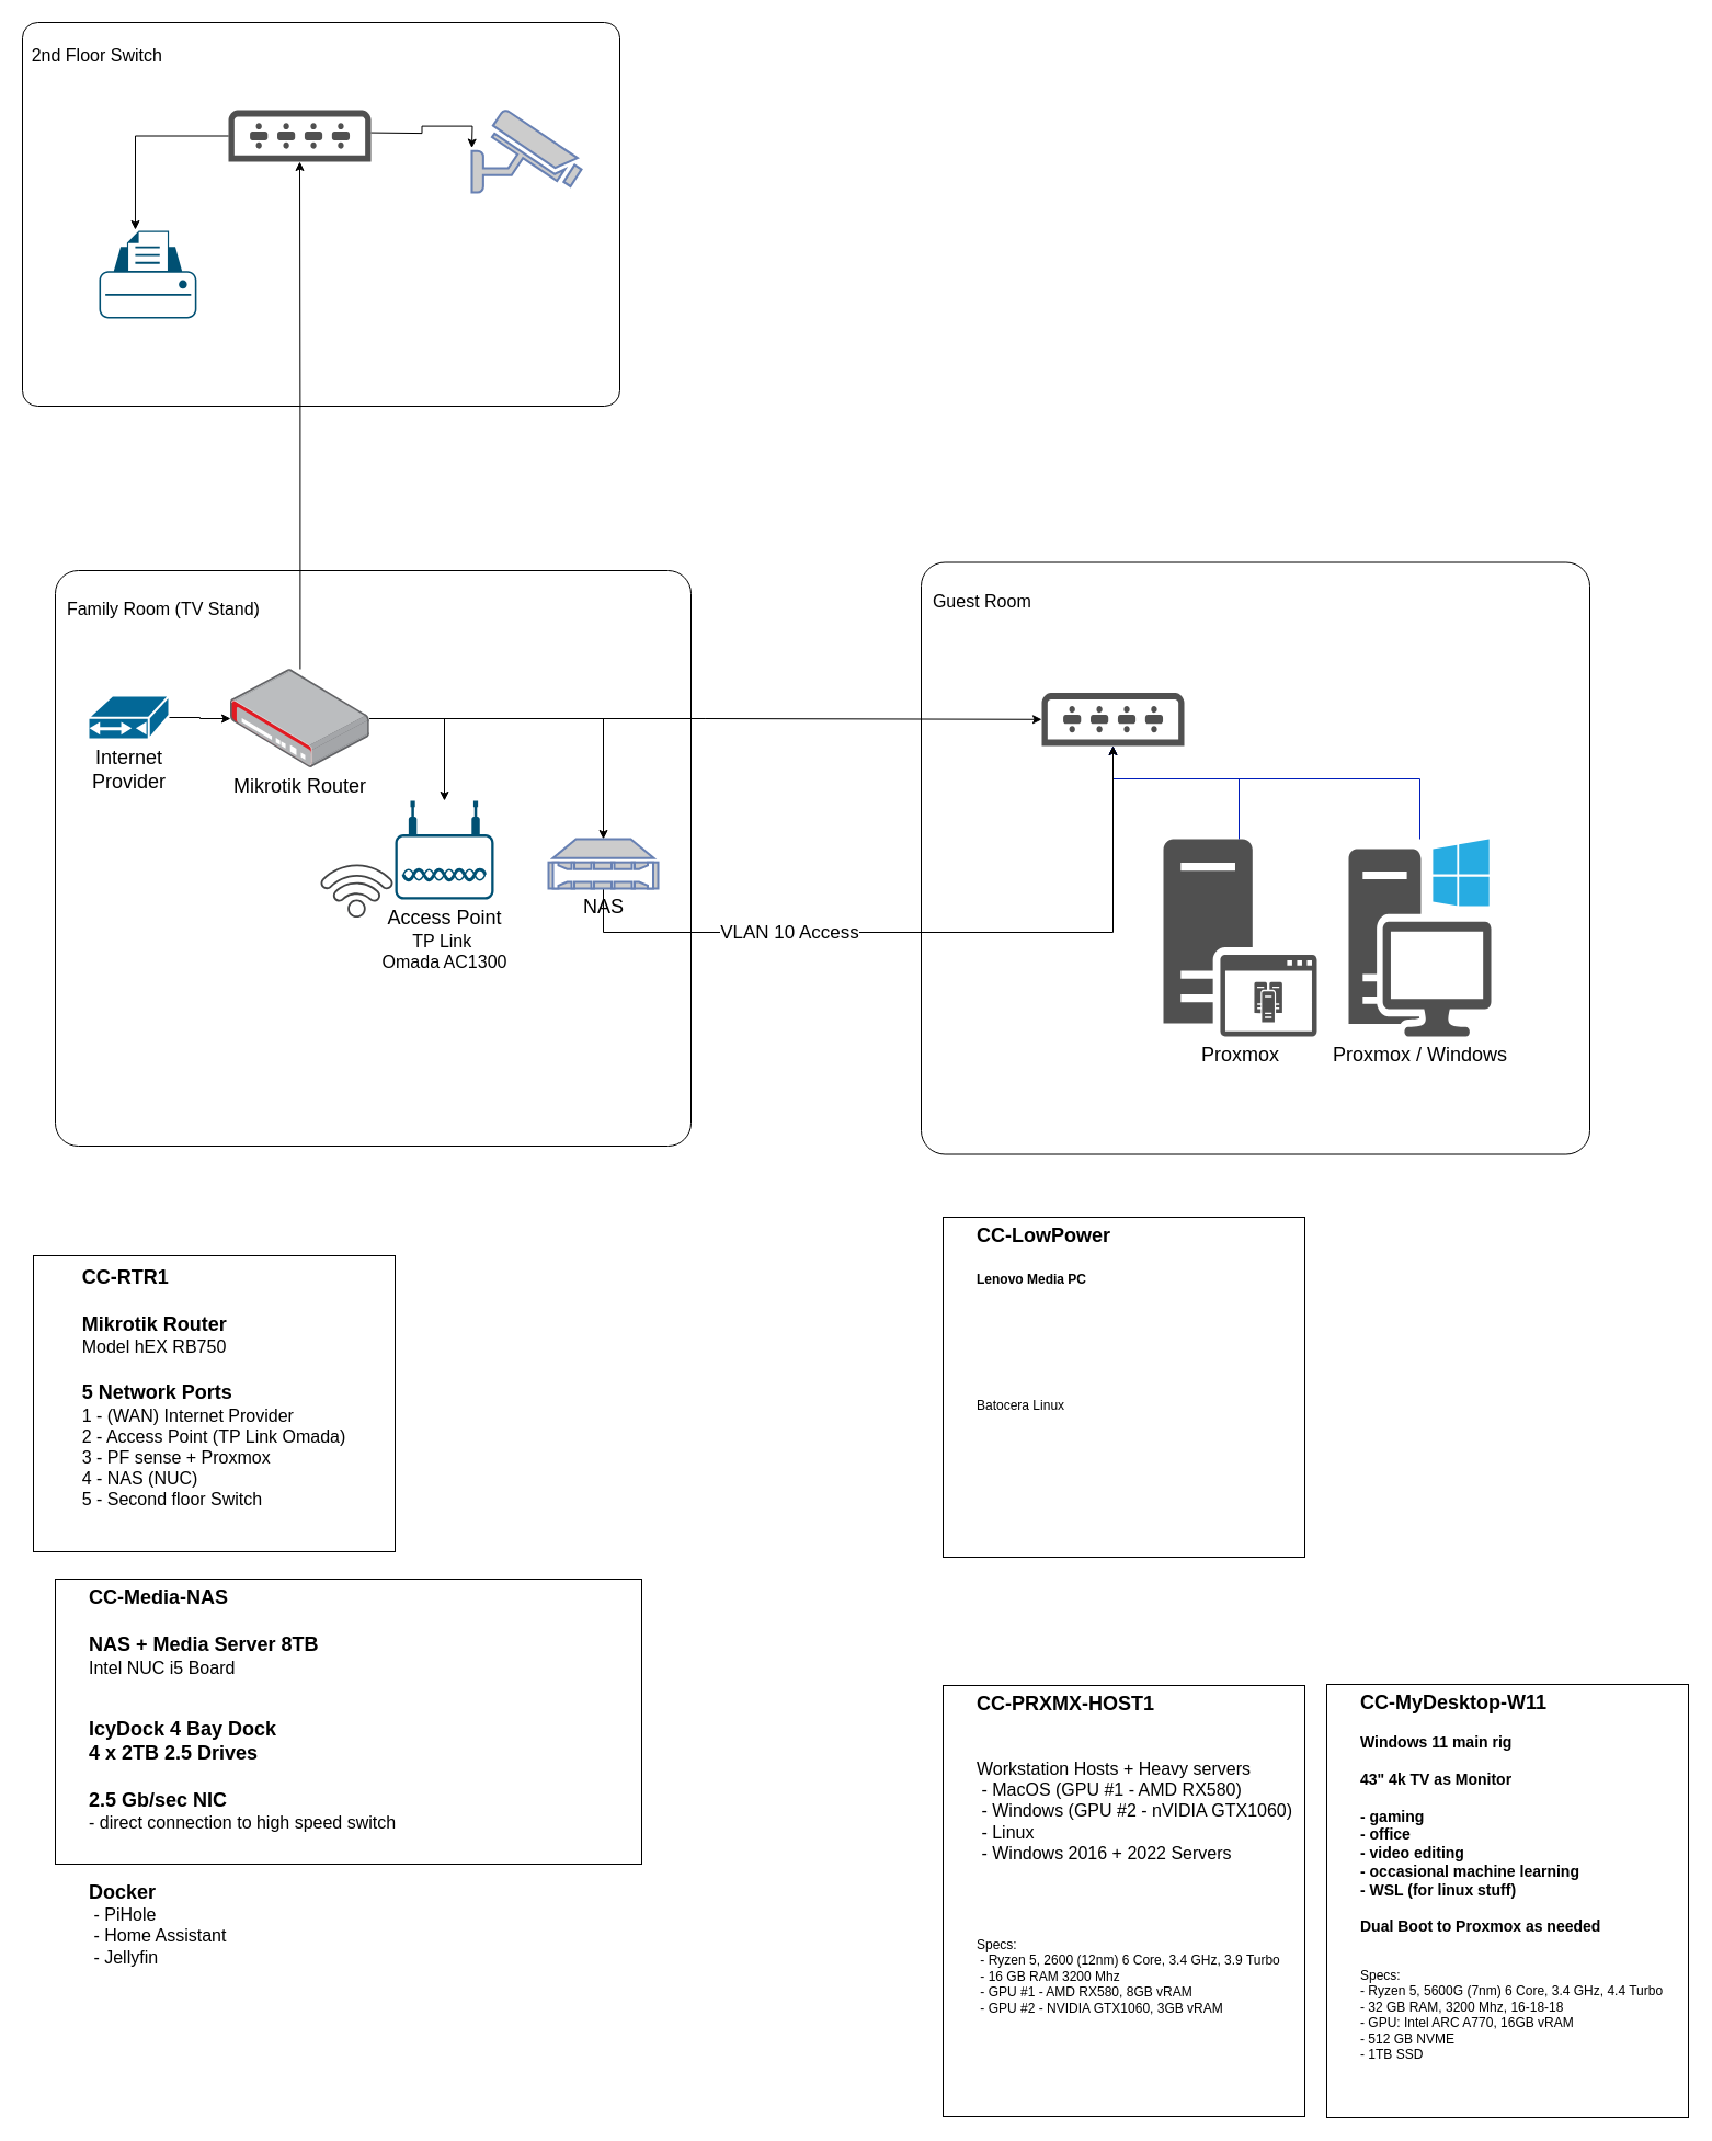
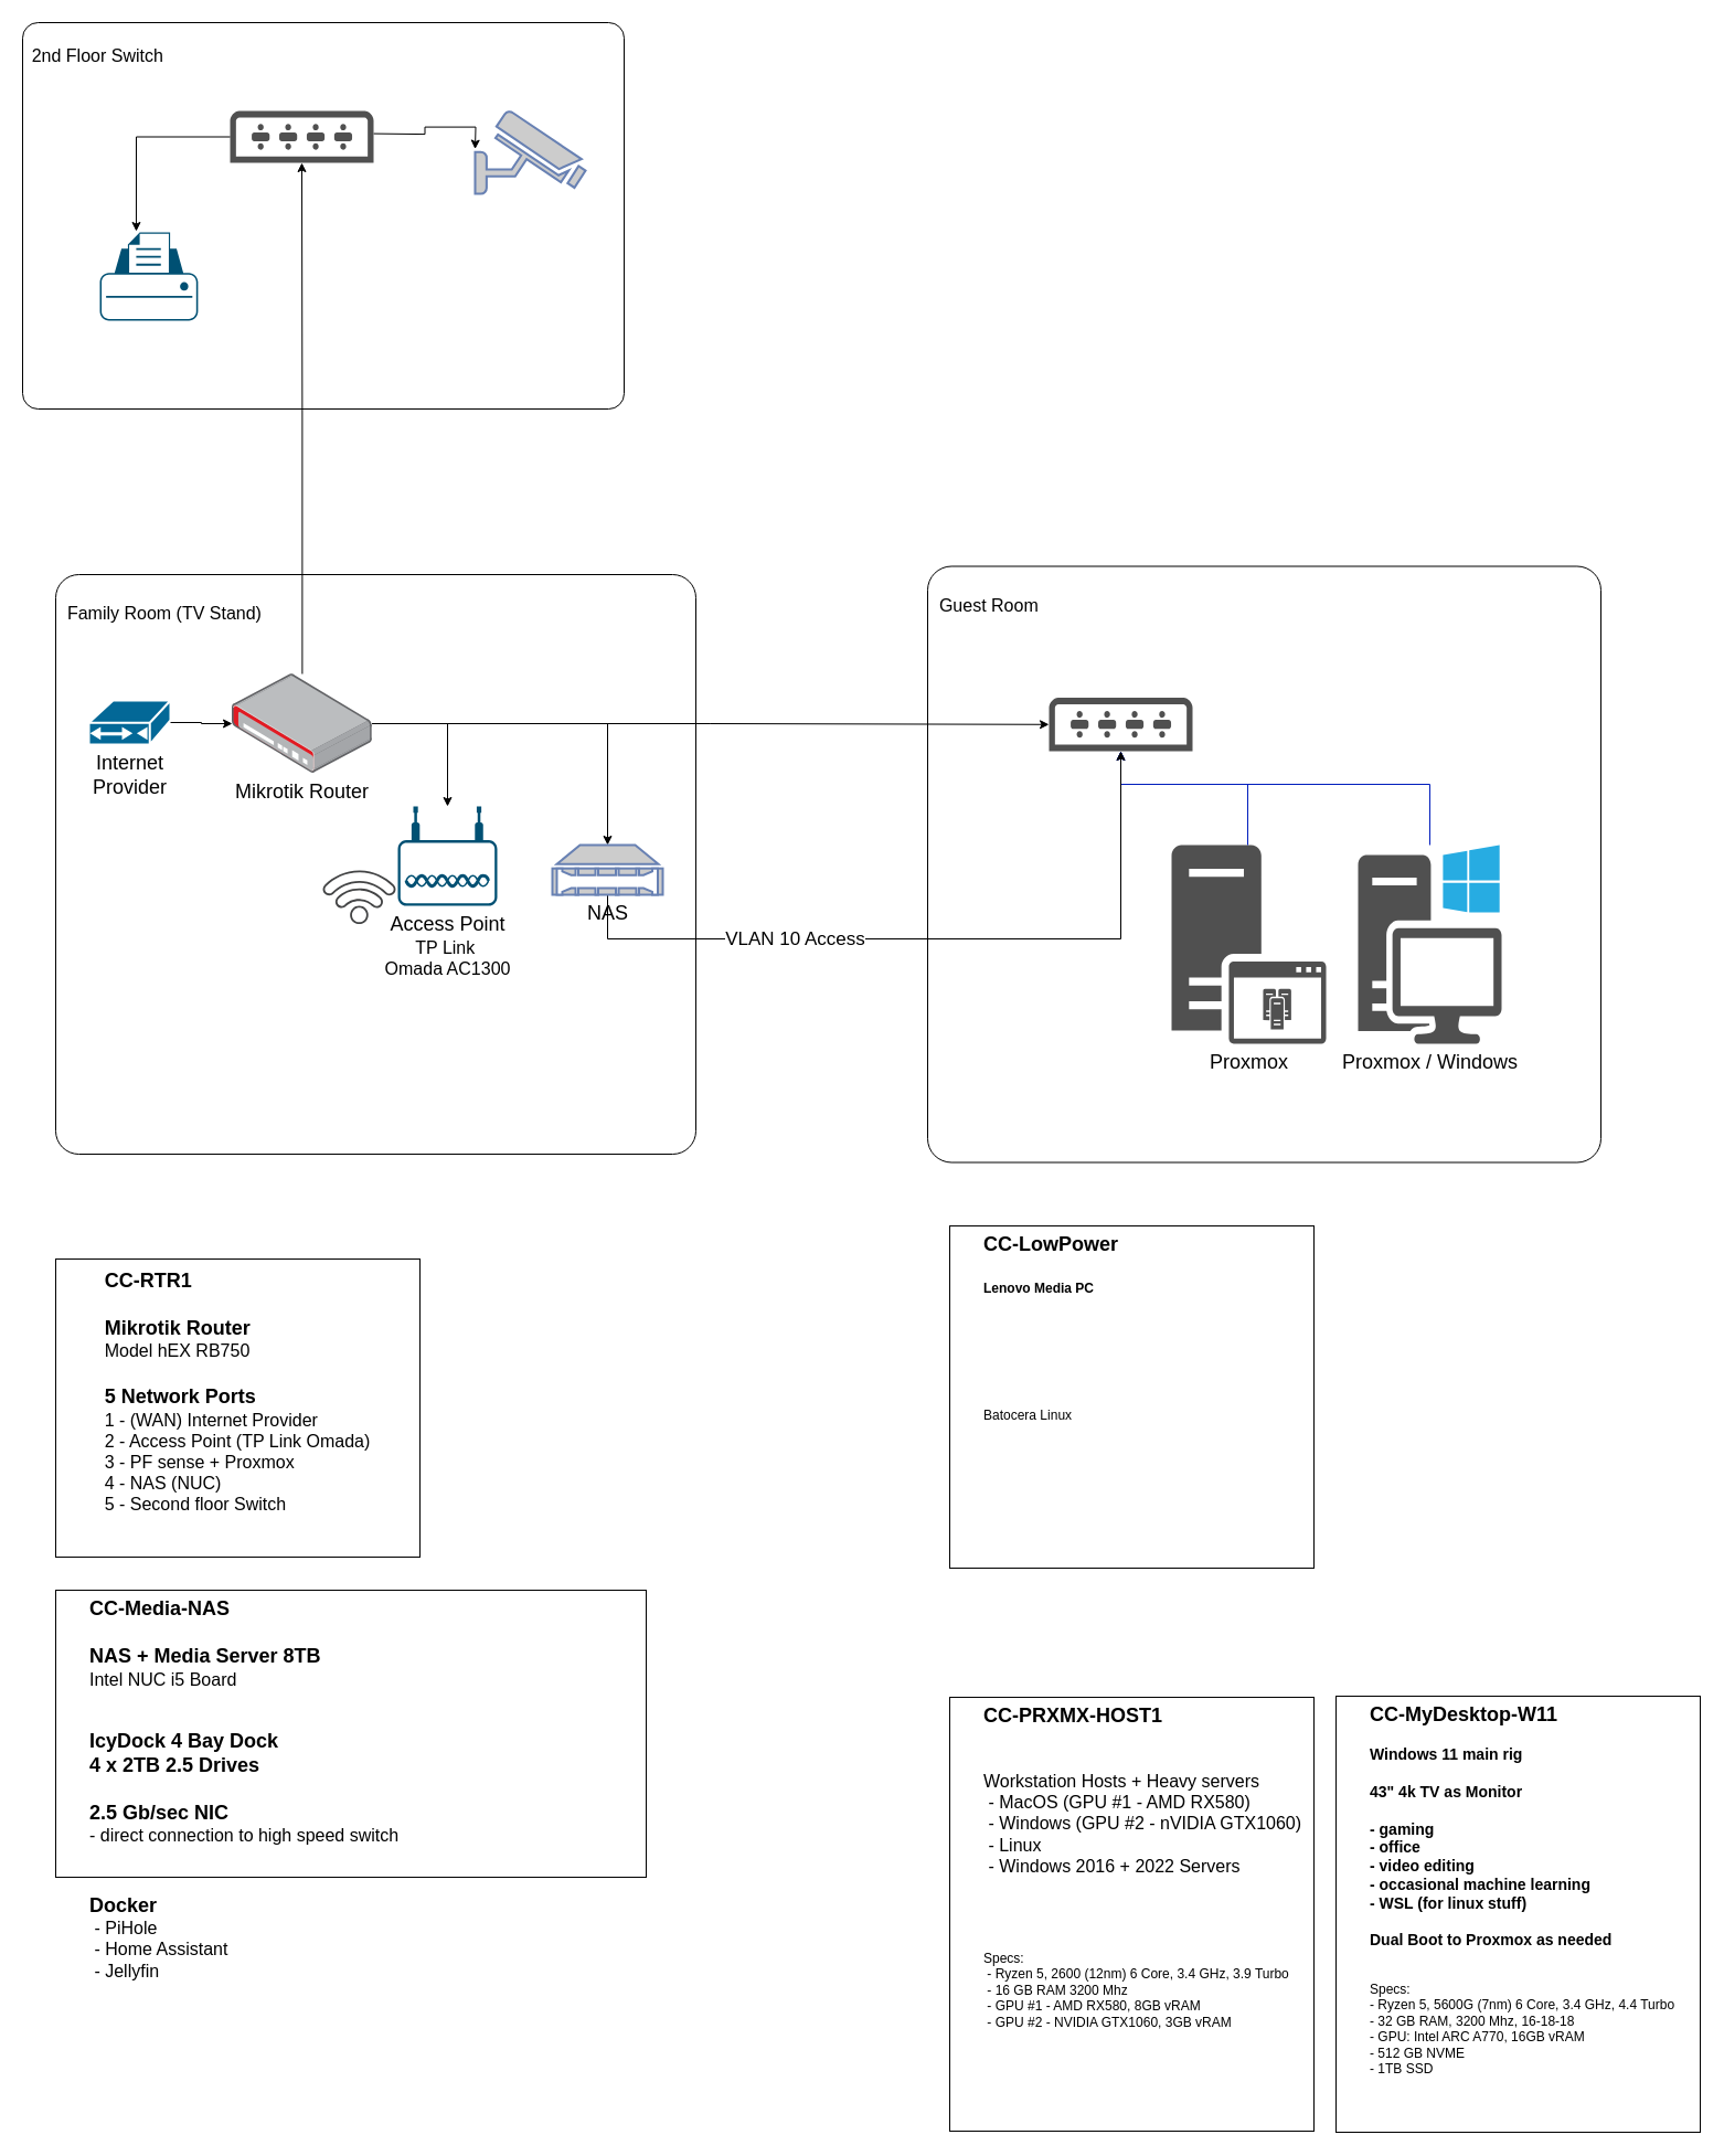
- <mxCell id="24" value="&lt;div align=&quot;left&quot;&gt;&lt;font style=&quot;font-size: 18px;&quot;&gt;&lt;b&gt;CC-RTR1&lt;/b&gt;&lt;/font&gt;&lt;/div&gt;&lt;div align=&quot;left&quot;&gt;&lt;font style=&quot;font-size: 18px;&quot;&gt;&lt;b&gt;&lt;br&gt;&lt;/b&gt;&lt;/font&gt;&lt;/div&gt;&lt;div align=&quot;left&quot;&gt;&lt;font style=&quot;font-size: 18px;&quot;&gt;&lt;b&gt;Mikrotik Router&lt;/b&gt;&lt;/font&gt;&lt;/div&gt;&lt;div align=&quot;left&quot;&gt;&lt;font style=&quot;font-size: 16px;&quot;&gt;Model hEX RB750&lt;/font&gt;&lt;/div&gt;&lt;div align=&quot;left&quot;&gt;&lt;font style=&quot;font-size: 18px;&quot;&gt;&lt;br&gt;&lt;/font&gt;&lt;/div&gt;&lt;div align=&quot;left&quot;&gt;&lt;font style=&quot;font-size: 18px;&quot;&gt;&lt;b&gt;5 Network Ports&lt;/b&gt;&lt;/font&gt;&lt;/div&gt;&lt;div align=&quot;left&quot;&gt;&lt;font style=&quot;font-size: 16px;&quot;&gt;1 - (WAN) Internet Provider&amp;nbsp;&lt;/font&gt;&lt;/div&gt;&lt;div align=&quot;left&quot;&gt;&lt;font style=&quot;font-size: 16px;&quot;&gt;2 - Access Point (TP Link Omada)&lt;/font&gt;&lt;/div&gt;&lt;div align=&quot;left&quot;&gt;&lt;font style=&quot;font-size: 16px;&quot;&gt;3 - PF sense + Proxmox &lt;br&gt;&lt;/font&gt;&lt;/div&gt;&lt;div align=&quot;left&quot;&gt;&lt;font style=&quot;font-size: 16px;&quot;&gt;4 - NAS (NUC)&lt;/font&gt;&lt;/div&gt;&lt;div align=&quot;left&quot;&gt;&lt;font style=&quot;font-size: 16px;&quot;&gt;5 - Second floor Switch &lt;br&gt;&lt;/font&gt;&lt;/div&gt;&lt;div&gt;&lt;br&gt;&lt;/div&gt;&lt;div&gt;&lt;br&gt;&lt;/div&gt;" style="whiteSpace=wrap;html=1;" vertex="1" parent="1"><mxGeometry x="30" y="1145" width="330" height="270" as="geometry" /></mxCell>
+ <mxCell id="24" value="&lt;div align=&quot;left&quot;&gt;&lt;font style=&quot;font-size: 18px;&quot;&gt;&lt;b&gt;CC-RTR1&lt;/b&gt;&lt;/font&gt;&lt;/div&gt;&lt;div align=&quot;left&quot;&gt;&lt;font style=&quot;font-size: 18px;&quot;&gt;&lt;b&gt;&lt;br&gt;&lt;/b&gt;&lt;/font&gt;&lt;/div&gt;&lt;div align=&quot;left&quot;&gt;&lt;font style=&quot;font-size: 18px;&quot;&gt;&lt;b&gt;Mikrotik Router&lt;/b&gt;&lt;/font&gt;&lt;/div&gt;&lt;div align=&quot;left&quot;&gt;&lt;font style=&quot;font-size: 16px;&quot;&gt;Model hEX RB750&lt;/font&gt;&lt;/div&gt;&lt;div align=&quot;left&quot;&gt;&lt;font style=&quot;font-size: 18px;&quot;&gt;&lt;br&gt;&lt;/font&gt;&lt;/div&gt;&lt;div align=&quot;left&quot;&gt;&lt;font style=&quot;font-size: 18px;&quot;&gt;&lt;b&gt;5 Network Ports&lt;/b&gt;&lt;/font&gt;&lt;/div&gt;&lt;div align=&quot;left&quot;&gt;&lt;font style=&quot;font-size: 16px;&quot;&gt;1 - (WAN) Internet Provider&amp;nbsp;&lt;/font&gt;&lt;/div&gt;&lt;div align=&quot;left&quot;&gt;&lt;font style=&quot;font-size: 16px;&quot;&gt;2 - Access Point (TP Link Omada)&lt;/font&gt;&lt;/div&gt;&lt;div align=&quot;left&quot;&gt;&lt;font style=&quot;font-size: 16px;&quot;&gt;3 - PF sense + Proxmox &lt;br&gt;&lt;/font&gt;&lt;/div&gt;&lt;div align=&quot;left&quot;&gt;&lt;font style=&quot;font-size: 16px;&quot;&gt;4 - NAS (NUC)&lt;/font&gt;&lt;/div&gt;&lt;div align=&quot;left&quot;&gt;&lt;font style=&quot;font-size: 16px;&quot;&gt;5 - Second floor Switch &lt;br&gt;&lt;/font&gt;&lt;/div&gt;&lt;div&gt;&lt;br&gt;&lt;/div&gt;&lt;div&gt;&lt;br&gt;&lt;/div&gt;" style="whiteSpace=wrap;html=1;" vertex="1" parent="1"><mxGeometry x="50" y="1140" width="330" height="270" as="geometry" /></mxCell>
